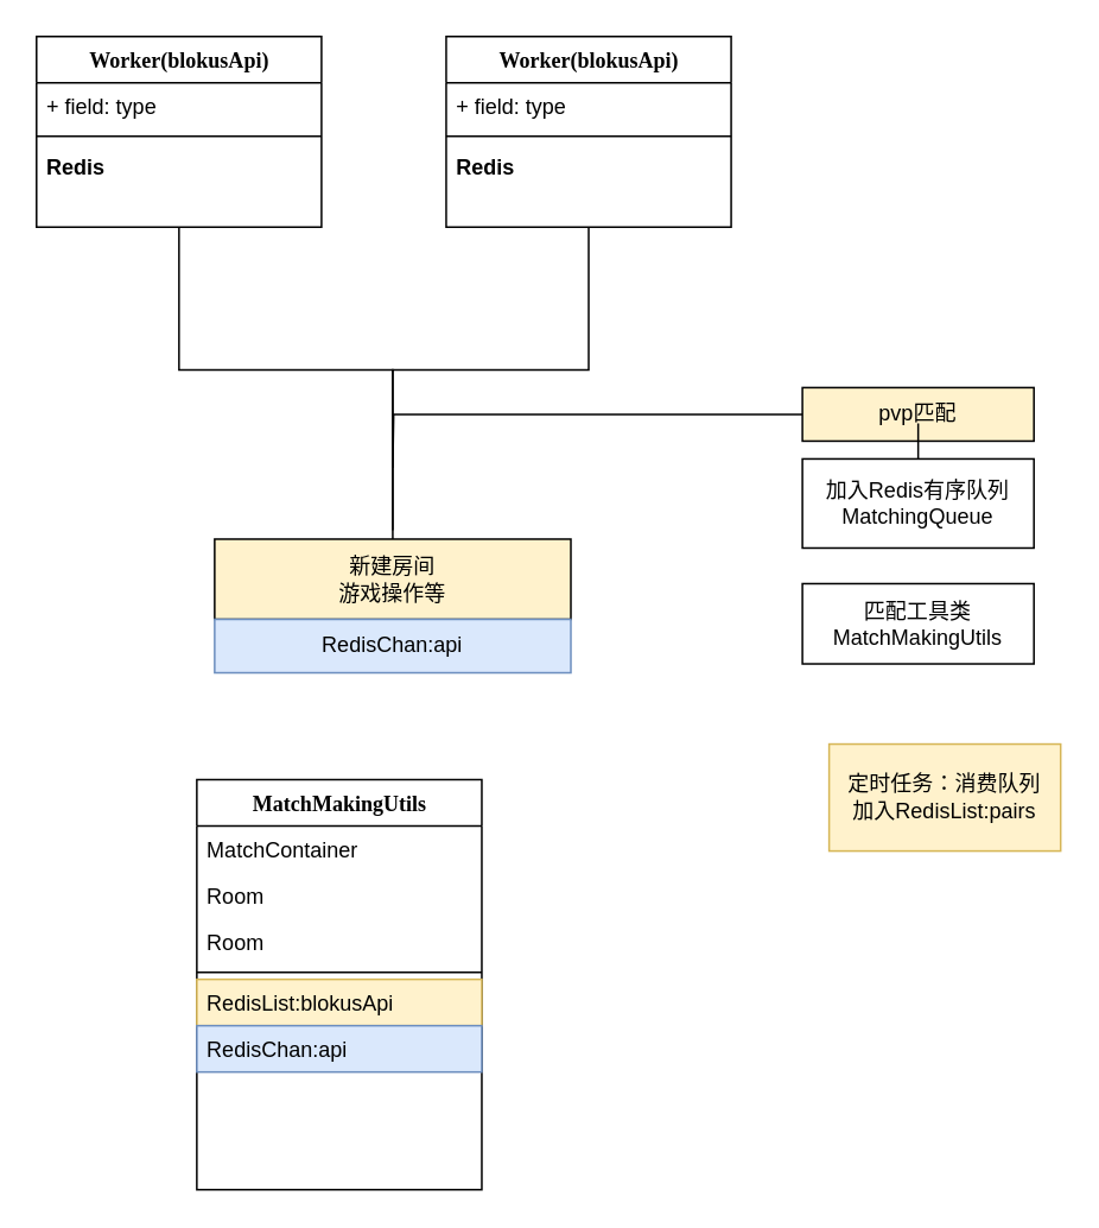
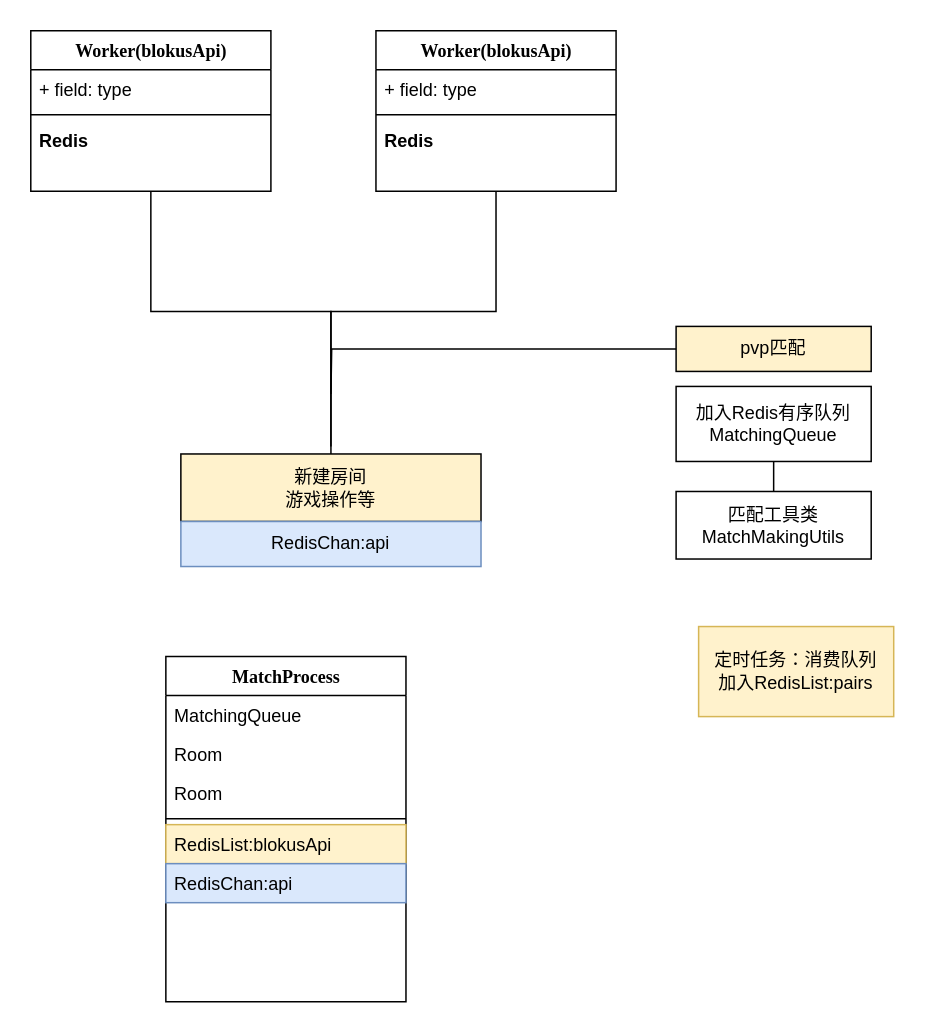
- <mxCell id="23" style="edgeStyle=orthogonalEdgeStyle;rounded=0;orthogonalLoop=1;jettySize=auto;html=1;endArrow=none;endFill=0;" edge="1" parent="1" source="24" target="22"><mxGeometry relative="1" as="geometry" /></mxCell>
+ <mxCell id="23" style="edgeStyle=orthogonalEdgeStyle;rounded=0;orthogonalLoop=1;jettySize=auto;html=1;endArrow=none;endFill=0;" edge="1" parent="1" source="24" target="25"><mxGeometry relative="1" as="geometry" /></mxCell>
- <mxCell id="7" value="MatchMakingUtils" style="swimlane;html=1;fontStyle=1;align=center;verticalAlign=top;childLayout=stackLayout;horizontal=1;startSize=26;horizontalStack=0;resizeParent=1;resizeLast=0;collapsible=1;marginBottom=0;swimlaneFillColor=#ffffff;rounded=0;shadow=0;comic=0;labelBackgroundColor=none;strokeWidth=1;fillColor=none;fontFamily=Verdana;fontSize=12" parent="1" vertex="1"><mxGeometry x="110" y="437" width="160" height="230" as="geometry" /></mxCell>
+ <mxCell id="7" value="MatchProcess" style="swimlane;html=1;fontStyle=1;align=center;verticalAlign=top;childLayout=stackLayout;horizontal=1;startSize=26;horizontalStack=0;resizeParent=1;resizeLast=0;collapsible=1;marginBottom=0;swimlaneFillColor=#ffffff;rounded=0;shadow=0;comic=0;labelBackgroundColor=none;strokeWidth=1;fillColor=none;fontFamily=Verdana;fontSize=12" parent="1" vertex="1"><mxGeometry x="110" y="437" width="160" height="230" as="geometry" /></mxCell>
- <mxCell id="8" value="MatchContainer" style="text;html=1;strokeColor=none;fillColor=none;align=left;verticalAlign=top;spacingLeft=4;spacingRight=4;whiteSpace=wrap;overflow=hidden;rotatable=0;points=[[0,0.5],[1,0.5]];portConstraint=eastwest;" parent="7" vertex="1"><mxGeometry y="26" width="160" height="26" as="geometry" /></mxCell>
+ <mxCell id="8" value="MatchingQueue" style="text;html=1;strokeColor=none;fillColor=none;align=left;verticalAlign=top;spacingLeft=4;spacingRight=4;whiteSpace=wrap;overflow=hidden;rotatable=0;points=[[0,0.5],[1,0.5]];portConstraint=eastwest;" parent="7" vertex="1"><mxGeometry y="26" width="160" height="26" as="geometry" /></mxCell>
